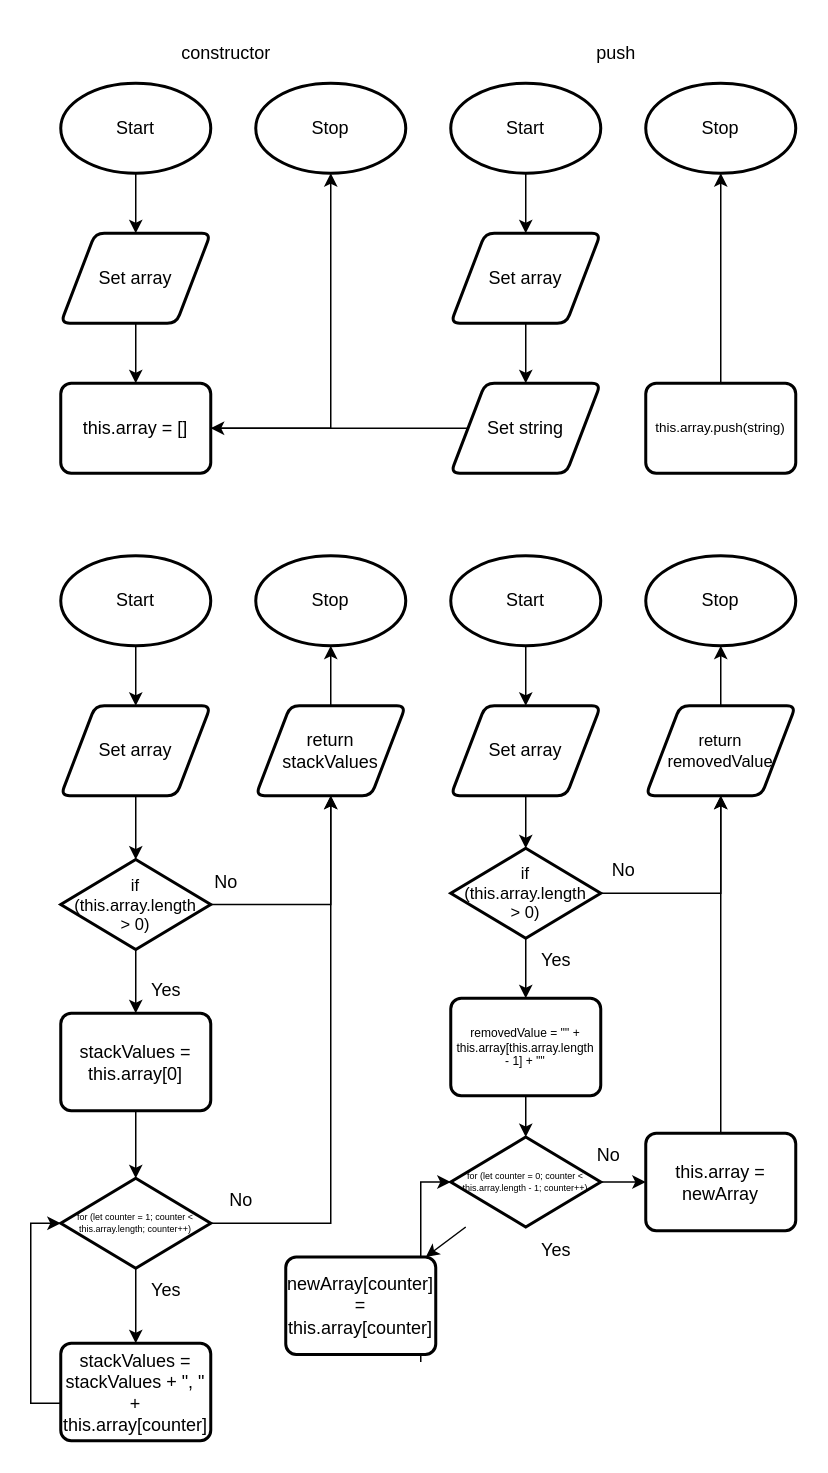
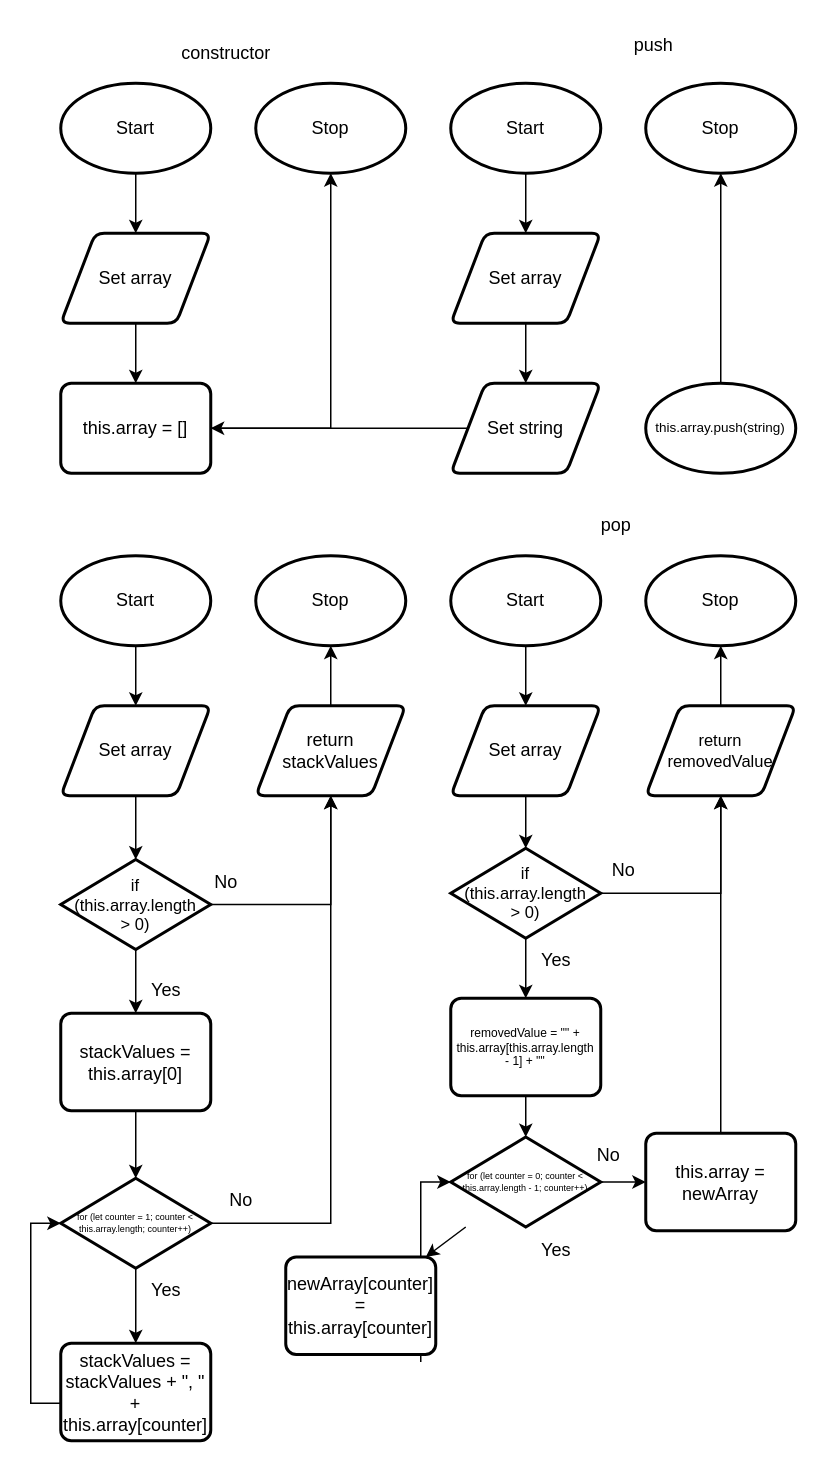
- <mxCell id="17" value="push" style="text;html=1;align=center;verticalAlign=middle;resizable=0;points=[];autosize=1;strokeColor=none;fillColor=none;" parent="1" vertex="1"><mxGeometry x="385" y="20" width="50" height="30" as="geometry" /></mxCell>
+ <mxCell id="17" value="push" style="text;html=1;align=center;verticalAlign=middle;resizable=0;points=[];autosize=1;strokeColor=none;fillColor=none;" parent="1" vertex="1"><mxGeometry x="410" y="15" width="50" height="30" as="geometry" /></mxCell>
- <mxCell id="16" value="this.array.push(string)" style="rounded=1;whiteSpace=wrap;html=1;absoluteArcSize=1;arcSize=14;strokeWidth=2;fontSize=9;" parent="1" vertex="1"><mxGeometry x="430" y="255" width="100" height="60" as="geometry" /></mxCell>
+ <mxCell id="16" value="this.array.push(string)" style="ellipse;whiteSpace=wrap;html=1;absoluteArcSize=1;arcSize=14;strokeWidth=2;fontSize=9;" parent="1" vertex="1"><mxGeometry x="430" y="255" width="100" height="60" as="geometry" /></mxCell>
+ <mxCell id="37" value="pop" style="text;html=1;align=center;verticalAlign=middle;resizable=0;points=[];autosize=1;strokeColor=none;fillColor=none;" parent="1" vertex="1"><mxGeometry x="390" y="335" width="40" height="30" as="geometry" /></mxCell>
